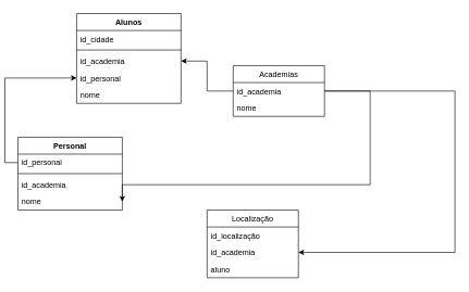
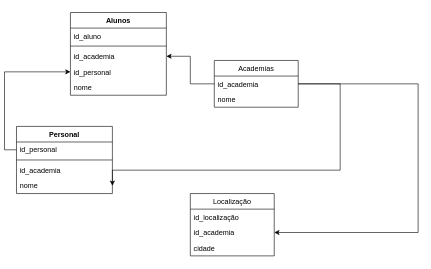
- <mxCell id="6" value="id_cidade" style="text;strokeColor=none;fillColor=none;align=left;verticalAlign=top;spacingLeft=4;spacingRight=4;overflow=hidden;rotatable=0;points=[[0,0.5],[1,0.5]];portConstraint=eastwest;" vertex="1" parent="5"><mxGeometry y="26" width="160" height="26" as="geometry" /></mxCell>
+ <mxCell id="6" value="id_aluno" style="text;strokeColor=none;fillColor=none;align=left;verticalAlign=top;spacingLeft=4;spacingRight=4;overflow=hidden;rotatable=0;points=[[0,0.5],[1,0.5]];portConstraint=eastwest;" vertex="1" parent="5"><mxGeometry y="26" width="160" height="26" as="geometry" /></mxCell>
- <mxCell id="22" value="aluno" style="text;strokeColor=none;fillColor=none;align=left;verticalAlign=top;spacingLeft=4;spacingRight=4;overflow=hidden;rotatable=0;points=[[0,0.5],[1,0.5]];portConstraint=eastwest;" vertex="1" parent="19"><mxGeometry y="78" width="140" height="26" as="geometry" /></mxCell>
+ <mxCell id="22" value="cidade" style="text;strokeColor=none;fillColor=none;align=left;verticalAlign=top;spacingLeft=4;spacingRight=4;overflow=hidden;rotatable=0;points=[[0,0.5],[1,0.5]];portConstraint=eastwest;" vertex="1" parent="19"><mxGeometry y="78" width="140" height="26" as="geometry" /></mxCell>
